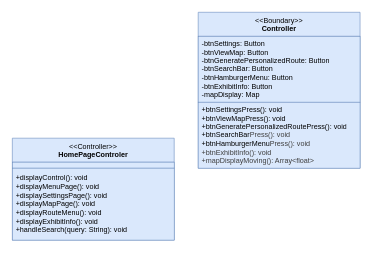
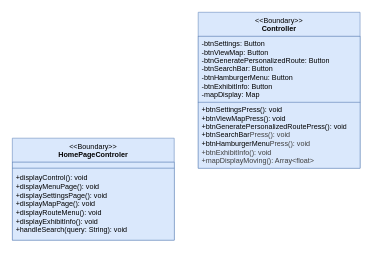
- <mxCell id="5" value="&amp;lt;&amp;lt;Controller&amp;gt;&amp;gt;&lt;br&gt;&lt;b&gt;HomePageControler&lt;/b&gt;" style="swimlane;fontStyle=0;align=center;verticalAlign=top;childLayout=stackLayout;horizontal=1;startSize=40;horizontalStack=0;resizeParent=1;resizeParentMax=0;resizeLast=0;collapsible=0;marginBottom=0;html=1;whiteSpace=wrap;fillColor=#dae8fc;strokeColor=#6c8ebf;swimlaneFillColor=none;gradientColor=none;fillStyle=auto;" vertex="1" parent="1"><mxGeometry x="20" y="230" width="270" height="170" as="geometry" /></mxCell>
+ <mxCell id="5" value="&amp;lt;&amp;lt;Boundary&amp;gt;&amp;gt;&lt;br&gt;&lt;b&gt;HomePageControler&lt;/b&gt;" style="swimlane;fontStyle=0;align=center;verticalAlign=top;childLayout=stackLayout;horizontal=1;startSize=40;horizontalStack=0;resizeParent=1;resizeParentMax=0;resizeLast=0;collapsible=0;marginBottom=0;html=1;whiteSpace=wrap;fillColor=#dae8fc;strokeColor=#6c8ebf;swimlaneFillColor=none;gradientColor=none;fillStyle=auto;" vertex="1" parent="1"><mxGeometry x="20" y="230" width="270" height="170" as="geometry" /></mxCell>
